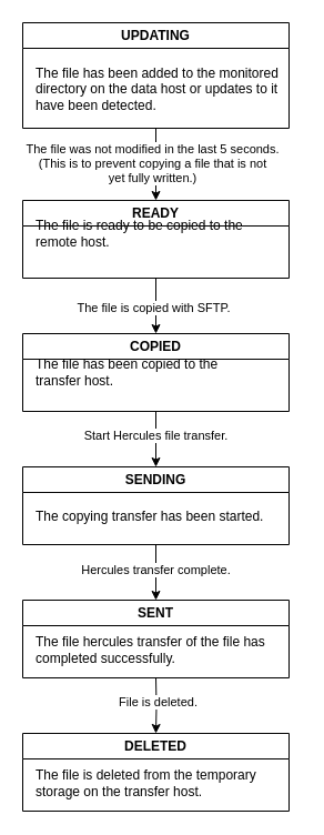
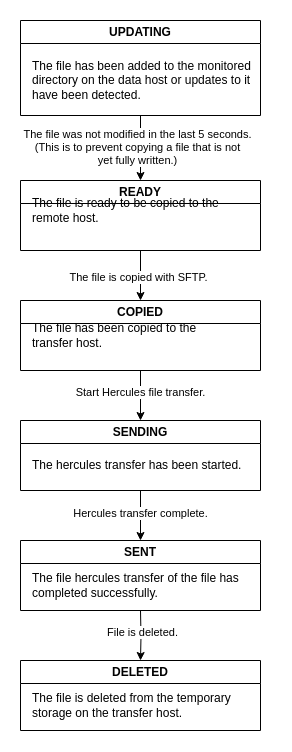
- <mxCell id="17" value="The copying transfer has been started." style="text;html=1;align=left;verticalAlign=middle;resizable=0;points=[];autosize=1;strokeColor=none;fillColor=none;" vertex="1" parent="16"><mxGeometry x="10" y="30" width="230" height="30" as="geometry" /></mxCell>
+ <mxCell id="17" value="The hercules transfer has been started." style="text;html=1;align=left;verticalAlign=middle;resizable=0;points=[];autosize=1;strokeColor=none;fillColor=none;" vertex="1" parent="16"><mxGeometry x="10" y="30" width="230" height="30" as="geometry" /></mxCell>
